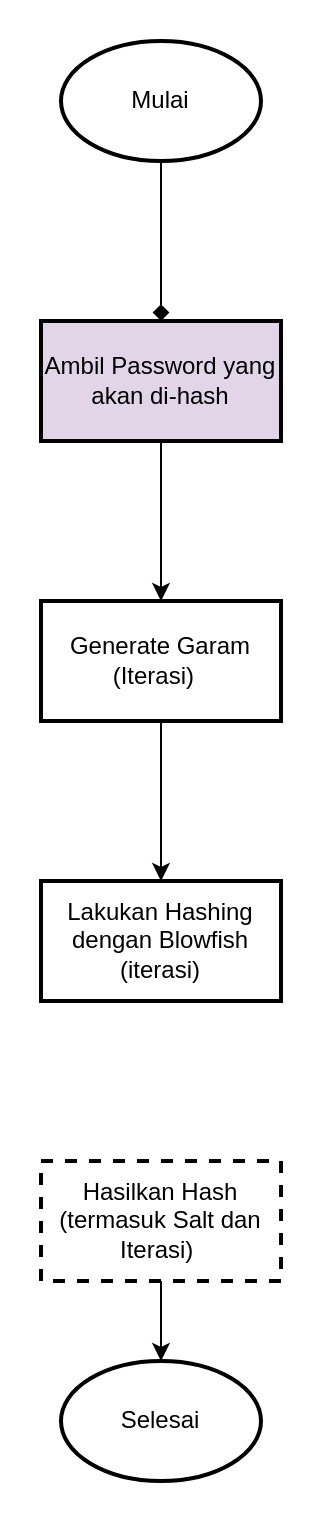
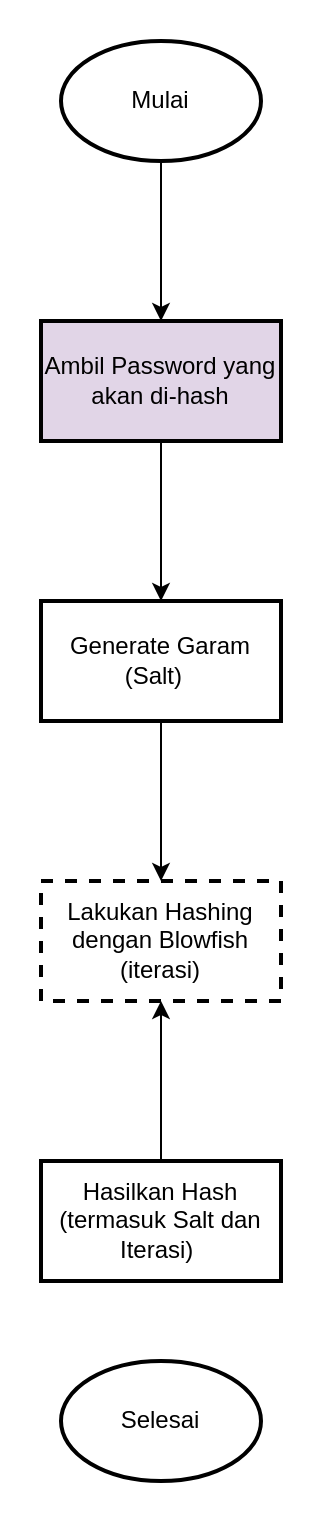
- <mxCell id="2" value="" style="edgeStyle=orthogonalEdgeStyle;rounded=0;orthogonalLoop=1;jettySize=auto;html=1;endArrow=diamond;" edge="1" parent="1" source="3" target="5"><mxGeometry relative="1" as="geometry" /></mxCell>
+ <mxCell id="2" value="" style="edgeStyle=orthogonalEdgeStyle;rounded=0;orthogonalLoop=1;jettySize=auto;html=1;" edge="1" parent="1" source="3" target="5"><mxGeometry relative="1" as="geometry" /></mxCell>
- <mxCell id="7" value="Generate Garam (Iterasi)&amp;nbsp;&amp;nbsp;" style="whiteSpace=wrap;html=1;strokeWidth=2;" vertex="1" parent="1"><mxGeometry x="20" y="300" width="120" height="60" as="geometry" /></mxCell>
+ <mxCell id="7" value="Generate Garam (Salt)&amp;nbsp;&amp;nbsp;" style="whiteSpace=wrap;html=1;strokeWidth=2;" vertex="1" parent="1"><mxGeometry x="20" y="300" width="120" height="60" as="geometry" /></mxCell>
- <mxCell id="8" value="Lakukan Hashing dengan Blowfish (iterasi)" style="whiteSpace=wrap;html=1;strokeWidth=2;" vertex="1" parent="1"><mxGeometry x="20" y="440" width="120" height="60" as="geometry" /></mxCell>
+ <mxCell id="8" value="Lakukan Hashing dengan Blowfish (iterasi)" style="whiteSpace=wrap;html=1;strokeWidth=2;dashed=1;" vertex="1" parent="1"><mxGeometry x="20" y="440" width="120" height="60" as="geometry" /></mxCell>
- <mxCell id="9" value="Hasilkan Hash (termasuk Salt dan Iterasi)&amp;nbsp;" style="whiteSpace=wrap;html=1;strokeWidth=2;dashed=1;" vertex="1" parent="1"><mxGeometry x="20" y="580" width="120" height="60" as="geometry" /></mxCell>
+ <mxCell id="9" value="Hasilkan Hash (termasuk Salt dan Iterasi)&amp;nbsp;" style="whiteSpace=wrap;html=1;strokeWidth=2;" vertex="1" parent="1"><mxGeometry x="20" y="580" width="120" height="60" as="geometry" /></mxCell>
- <mxCell id="11" style="edgeStyle=orthogonalEdgeStyle;rounded=0;orthogonalLoop=1;jettySize=auto;html=1;entryX=0.5;entryY=0;entryDx=0;entryDy=0;entryPerimeter=0;" edge="1" parent="1" source="9" target="10"><mxGeometry relative="1" as="geometry" /></mxCell>
+ <mxCell id="11" style="edgeStyle=orthogonalEdgeStyle;rounded=0;orthogonalLoop=1;jettySize=auto;html=1;" edge="1" parent="1" source="9" target="8"><mxGeometry relative="1" as="geometry" /></mxCell>
